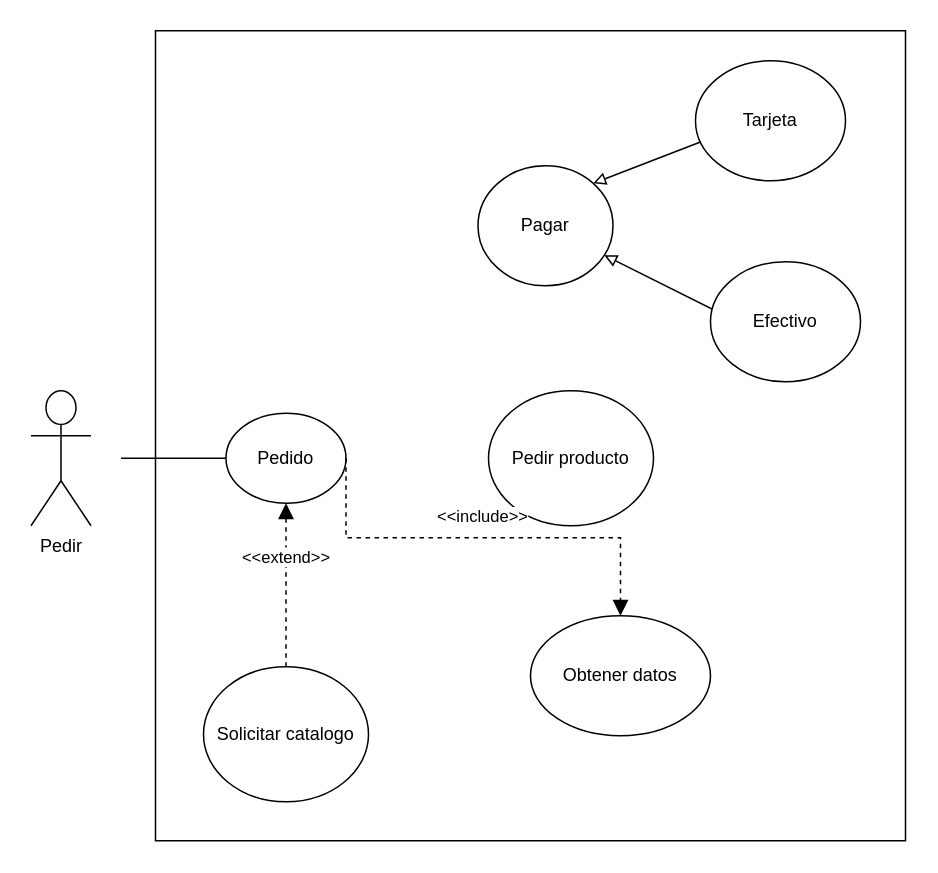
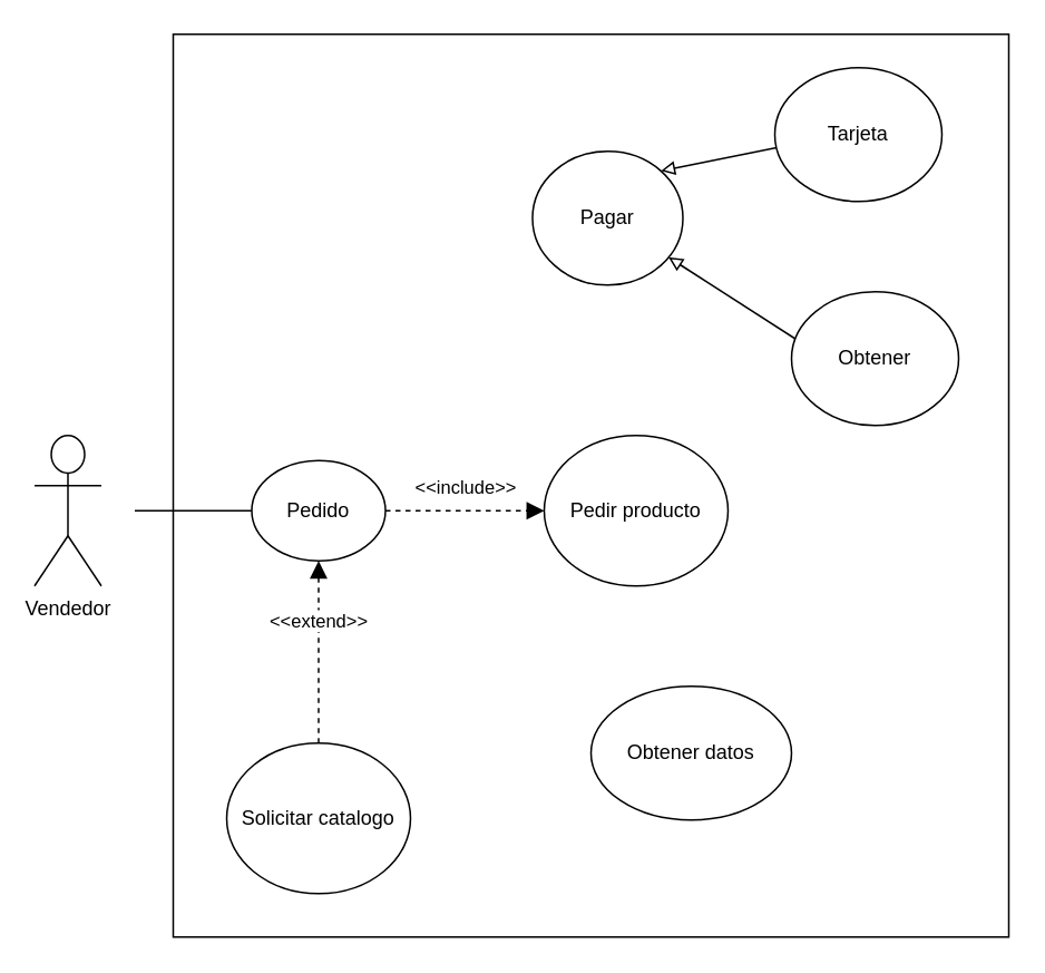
- <mxCell id="6" value="Pagar" style="ellipse;whiteSpace=wrap;html=1;" parent="1" vertex="1"><mxGeometry x="318" y="110" width="90" height="80" as="geometry" /></mxCell>
+ <mxCell id="6" value="Pagar" style="ellipse;whiteSpace=wrap;html=1;" parent="1" vertex="1"><mxGeometry x="318" y="90" width="90" height="80" as="geometry" /></mxCell>
- <mxCell id="15" value="Efectivo" style="ellipse;whiteSpace=wrap;html=1;" vertex="1" parent="1"><mxGeometry x="473" y="174" width="100" height="80" as="geometry" /></mxCell>
+ <mxCell id="15" value="Obtener" style="ellipse;whiteSpace=wrap;html=1;" vertex="1" parent="1"><mxGeometry x="473" y="174" width="100" height="80" as="geometry" /></mxCell>
- <mxCell id="11" value="&amp;lt;&amp;lt;include&amp;gt;&amp;gt;" style="html=1;verticalAlign=bottom;endArrow=block;dashed=1;endSize=8;edgeStyle=elbowEdgeStyle;elbow=vertical;curved=0;rounded=0;endFill=1;exitX=1;exitY=0.5;exitDx=0;exitDy=0;" parent="1" source="9" target="4" edge="1"><mxGeometry y="5" relative="1" as="geometry"><mxPoint x="320" y="310" as="sourcePoint" /><mxPoint x="250" y="260" as="targetPoint" /><mxPoint as="offset" /></mxGeometry></mxCell>
+ <mxCell id="11" value="&amp;lt;&amp;lt;include&amp;gt;&amp;gt;" style="html=1;verticalAlign=bottom;endArrow=block;dashed=1;endSize=8;edgeStyle=elbowEdgeStyle;elbow=vertical;curved=0;rounded=0;endFill=1;exitX=1;exitY=0.5;exitDx=0;exitDy=0;entryX=0;entryY=0.5;entryDx=0;entryDy=0;" parent="1" source="9" target="5" edge="1"><mxGeometry y="5" relative="1" as="geometry"><mxPoint x="320" y="310" as="sourcePoint" /><mxPoint x="250" y="260" as="targetPoint" /><mxPoint as="offset" /></mxGeometry></mxCell>
- <mxCell id="3" value="Pedir" style="shape=umlActor;verticalLabelPosition=bottom;verticalAlign=top;html=1;outlineConnect=0;" parent="1" vertex="1"><mxGeometry x="20" y="260" width="40" height="90" as="geometry" /></mxCell>
+ <mxCell id="3" value="Vendedor" style="shape=umlActor;verticalLabelPosition=bottom;verticalAlign=top;html=1;outlineConnect=0;" parent="1" vertex="1"><mxGeometry x="20" y="260" width="40" height="90" as="geometry" /></mxCell>
